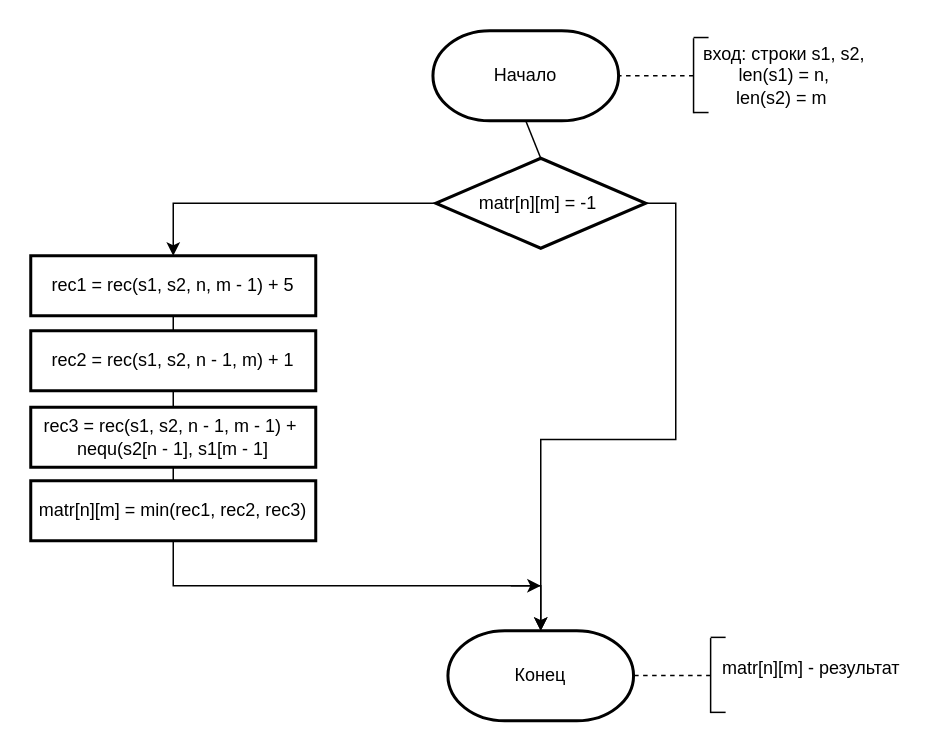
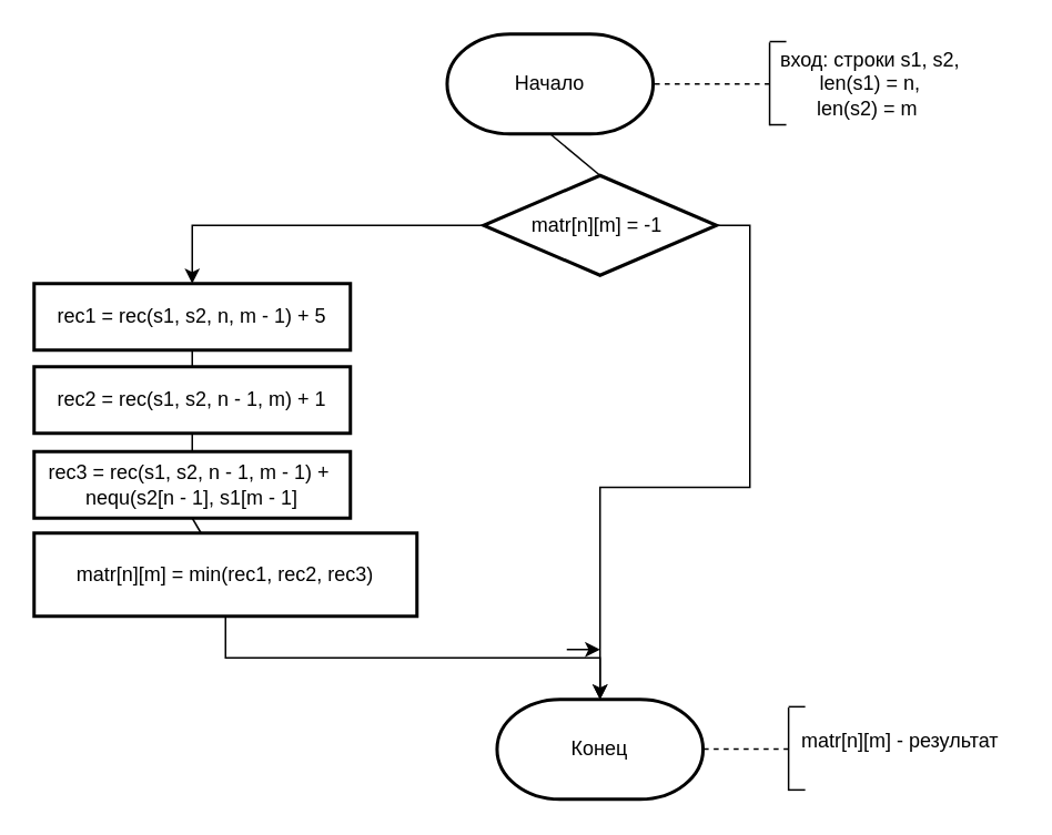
- <mxCell id="2" value="Начало" style="strokeWidth=2;html=1;shape=mxgraph.flowchart.terminator;whiteSpace=wrap;" vertex="1" parent="1"><mxGeometry x="288.13" width="123.75" height="60" as="geometry" y="20" /></mxCell>
+ <mxCell id="2" value="Начало" style="strokeWidth=2;html=1;shape=mxgraph.flowchart.terminator;whiteSpace=wrap;" vertex="1" parent="1"><mxGeometry x="268.13" y="20" width="123.75" height="60" as="geometry" /></mxCell>
- <mxCell id="17" value="matr[n][m] = min(rec1, rec2, rec3)" style="rounded=0;whiteSpace=wrap;html=1;strokeWidth=2;" vertex="1" parent="1"><mxGeometry x="20" y="320" width="190" height="40" as="geometry" /></mxCell>
+ <mxCell id="17" value="matr[n][m] = min(rec1, rec2, rec3)" style="rounded=0;whiteSpace=wrap;html=1;strokeWidth=2;" vertex="1" parent="1"><mxGeometry x="20" y="320" width="230" height="50" as="geometry" /></mxCell>
